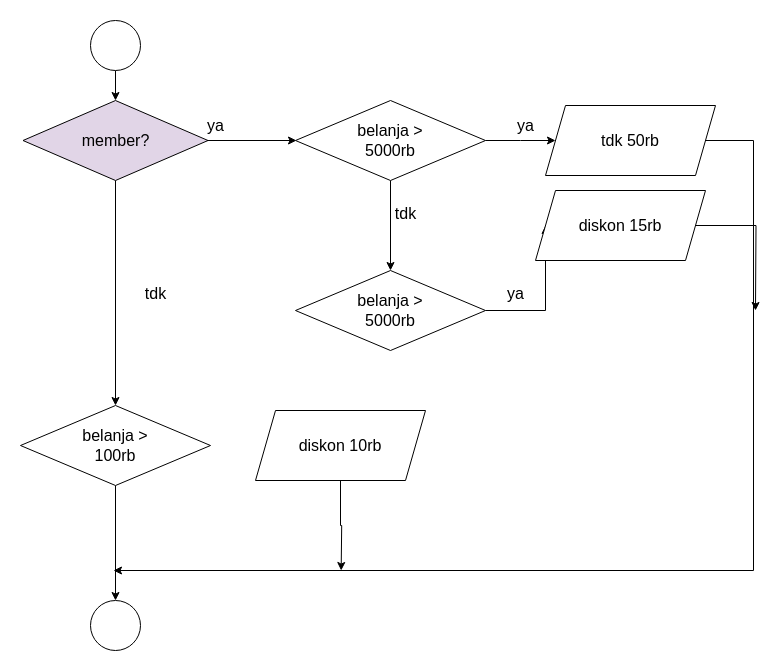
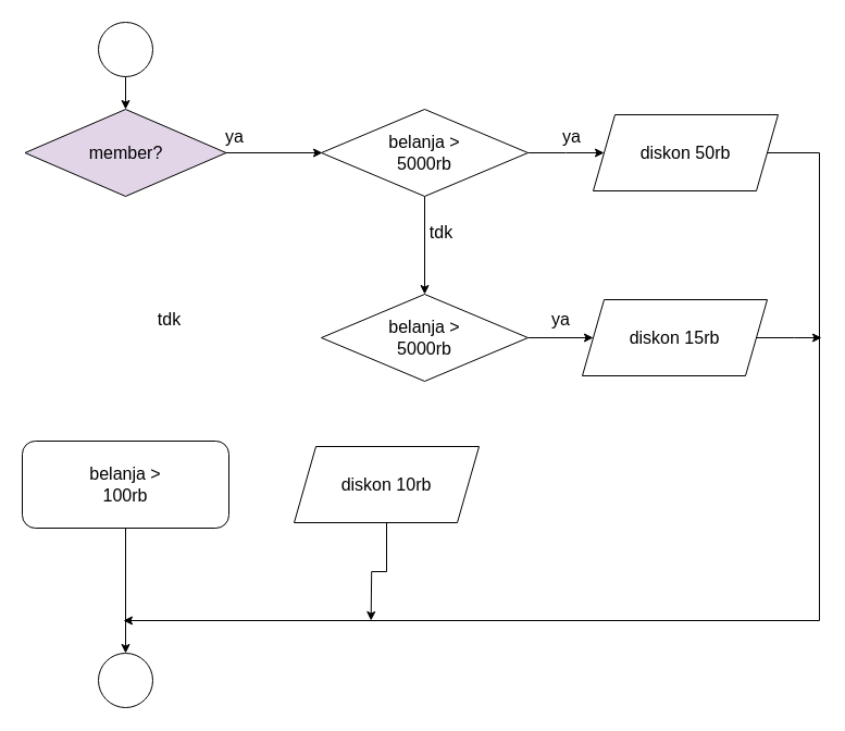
- <mxCell id="20" value="&lt;font size=&quot;3&quot;&gt;tdk 50rb&lt;br&gt;&lt;/font&gt;" style="shape=parallelogram;perimeter=parallelogramPerimeter;whiteSpace=wrap;html=1;fixedSize=1;" parent="1" vertex="1"><mxGeometry x="545" y="105" width="170" height="70" as="geometry" /></mxCell>
+ <mxCell id="20" value="&lt;font size=&quot;3&quot;&gt;diskon 50rb&lt;br&gt;&lt;/font&gt;" style="shape=parallelogram;perimeter=parallelogramPerimeter;whiteSpace=wrap;html=1;fixedSize=1;" parent="1" vertex="1"><mxGeometry x="545" y="105" width="170" height="70" as="geometry" /></mxCell>
- <mxCell id="22" value="&lt;font size=&quot;3&quot;&gt;diskon 15rb&lt;br&gt;&lt;/font&gt;" style="shape=parallelogram;perimeter=parallelogramPerimeter;whiteSpace=wrap;html=1;fixedSize=1;" parent="1" vertex="1"><mxGeometry x="535" y="190" width="170" height="70" as="geometry" /></mxCell>
+ <mxCell id="22" value="&lt;font size=&quot;3&quot;&gt;diskon 15rb&lt;br&gt;&lt;/font&gt;" style="shape=parallelogram;perimeter=parallelogramPerimeter;whiteSpace=wrap;html=1;fixedSize=1;" parent="1" vertex="1"><mxGeometry x="535" y="275" width="170" height="70" as="geometry" /></mxCell>
- <mxCell id="5" style="edgeStyle=orthogonalEdgeStyle;rounded=0;orthogonalLoop=1;jettySize=auto;html=1;exitX=0.5;exitY=1;exitDx=0;exitDy=0;entryX=0.5;entryY=0;entryDx=0;entryDy=0;" parent="1" source="6" target="24" edge="1"><mxGeometry relative="1" as="geometry" /></mxCell>
- <mxCell id="24" value="&lt;div&gt;&lt;font size=&quot;3&quot;&gt;belanja &amp;gt;&lt;/font&gt;&lt;/div&gt;&lt;div&gt;&lt;font size=&quot;3&quot;&gt;100rb&lt;br&gt;&lt;/font&gt;&lt;/div&gt;" style="rhombus;whiteSpace=wrap;html=1;" parent="1" vertex="1"><mxGeometry x="20" y="405" width="190" height="80" as="geometry" /></mxCell>
+ <mxCell id="24" value="&lt;div&gt;&lt;font size=&quot;3&quot;&gt;belanja &amp;gt;&lt;/font&gt;&lt;/div&gt;&lt;div&gt;&lt;font size=&quot;3&quot;&gt;100rb&lt;br&gt;&lt;/font&gt;&lt;/div&gt;" style="whiteSpace=wrap;html=1;rounded=1;" parent="1" vertex="1"><mxGeometry x="20" y="405" width="190" height="80" as="geometry" /></mxCell>
- <mxCell id="9" value="&lt;font size=&quot;3&quot;&gt;diskon 10rb&lt;br&gt;&lt;/font&gt;" style="shape=parallelogram;perimeter=parallelogramPerimeter;whiteSpace=wrap;html=1;fixedSize=1;" parent="1" vertex="1"><mxGeometry x="255" y="410" width="170" height="70" as="geometry" /></mxCell>
+ <mxCell id="9" value="&lt;font size=&quot;3&quot;&gt;diskon 10rb&lt;br&gt;&lt;/font&gt;" style="shape=parallelogram;perimeter=parallelogramPerimeter;whiteSpace=wrap;html=1;fixedSize=1;" parent="1" vertex="1"><mxGeometry x="270" y="410" width="170" height="70" as="geometry" /></mxCell>
